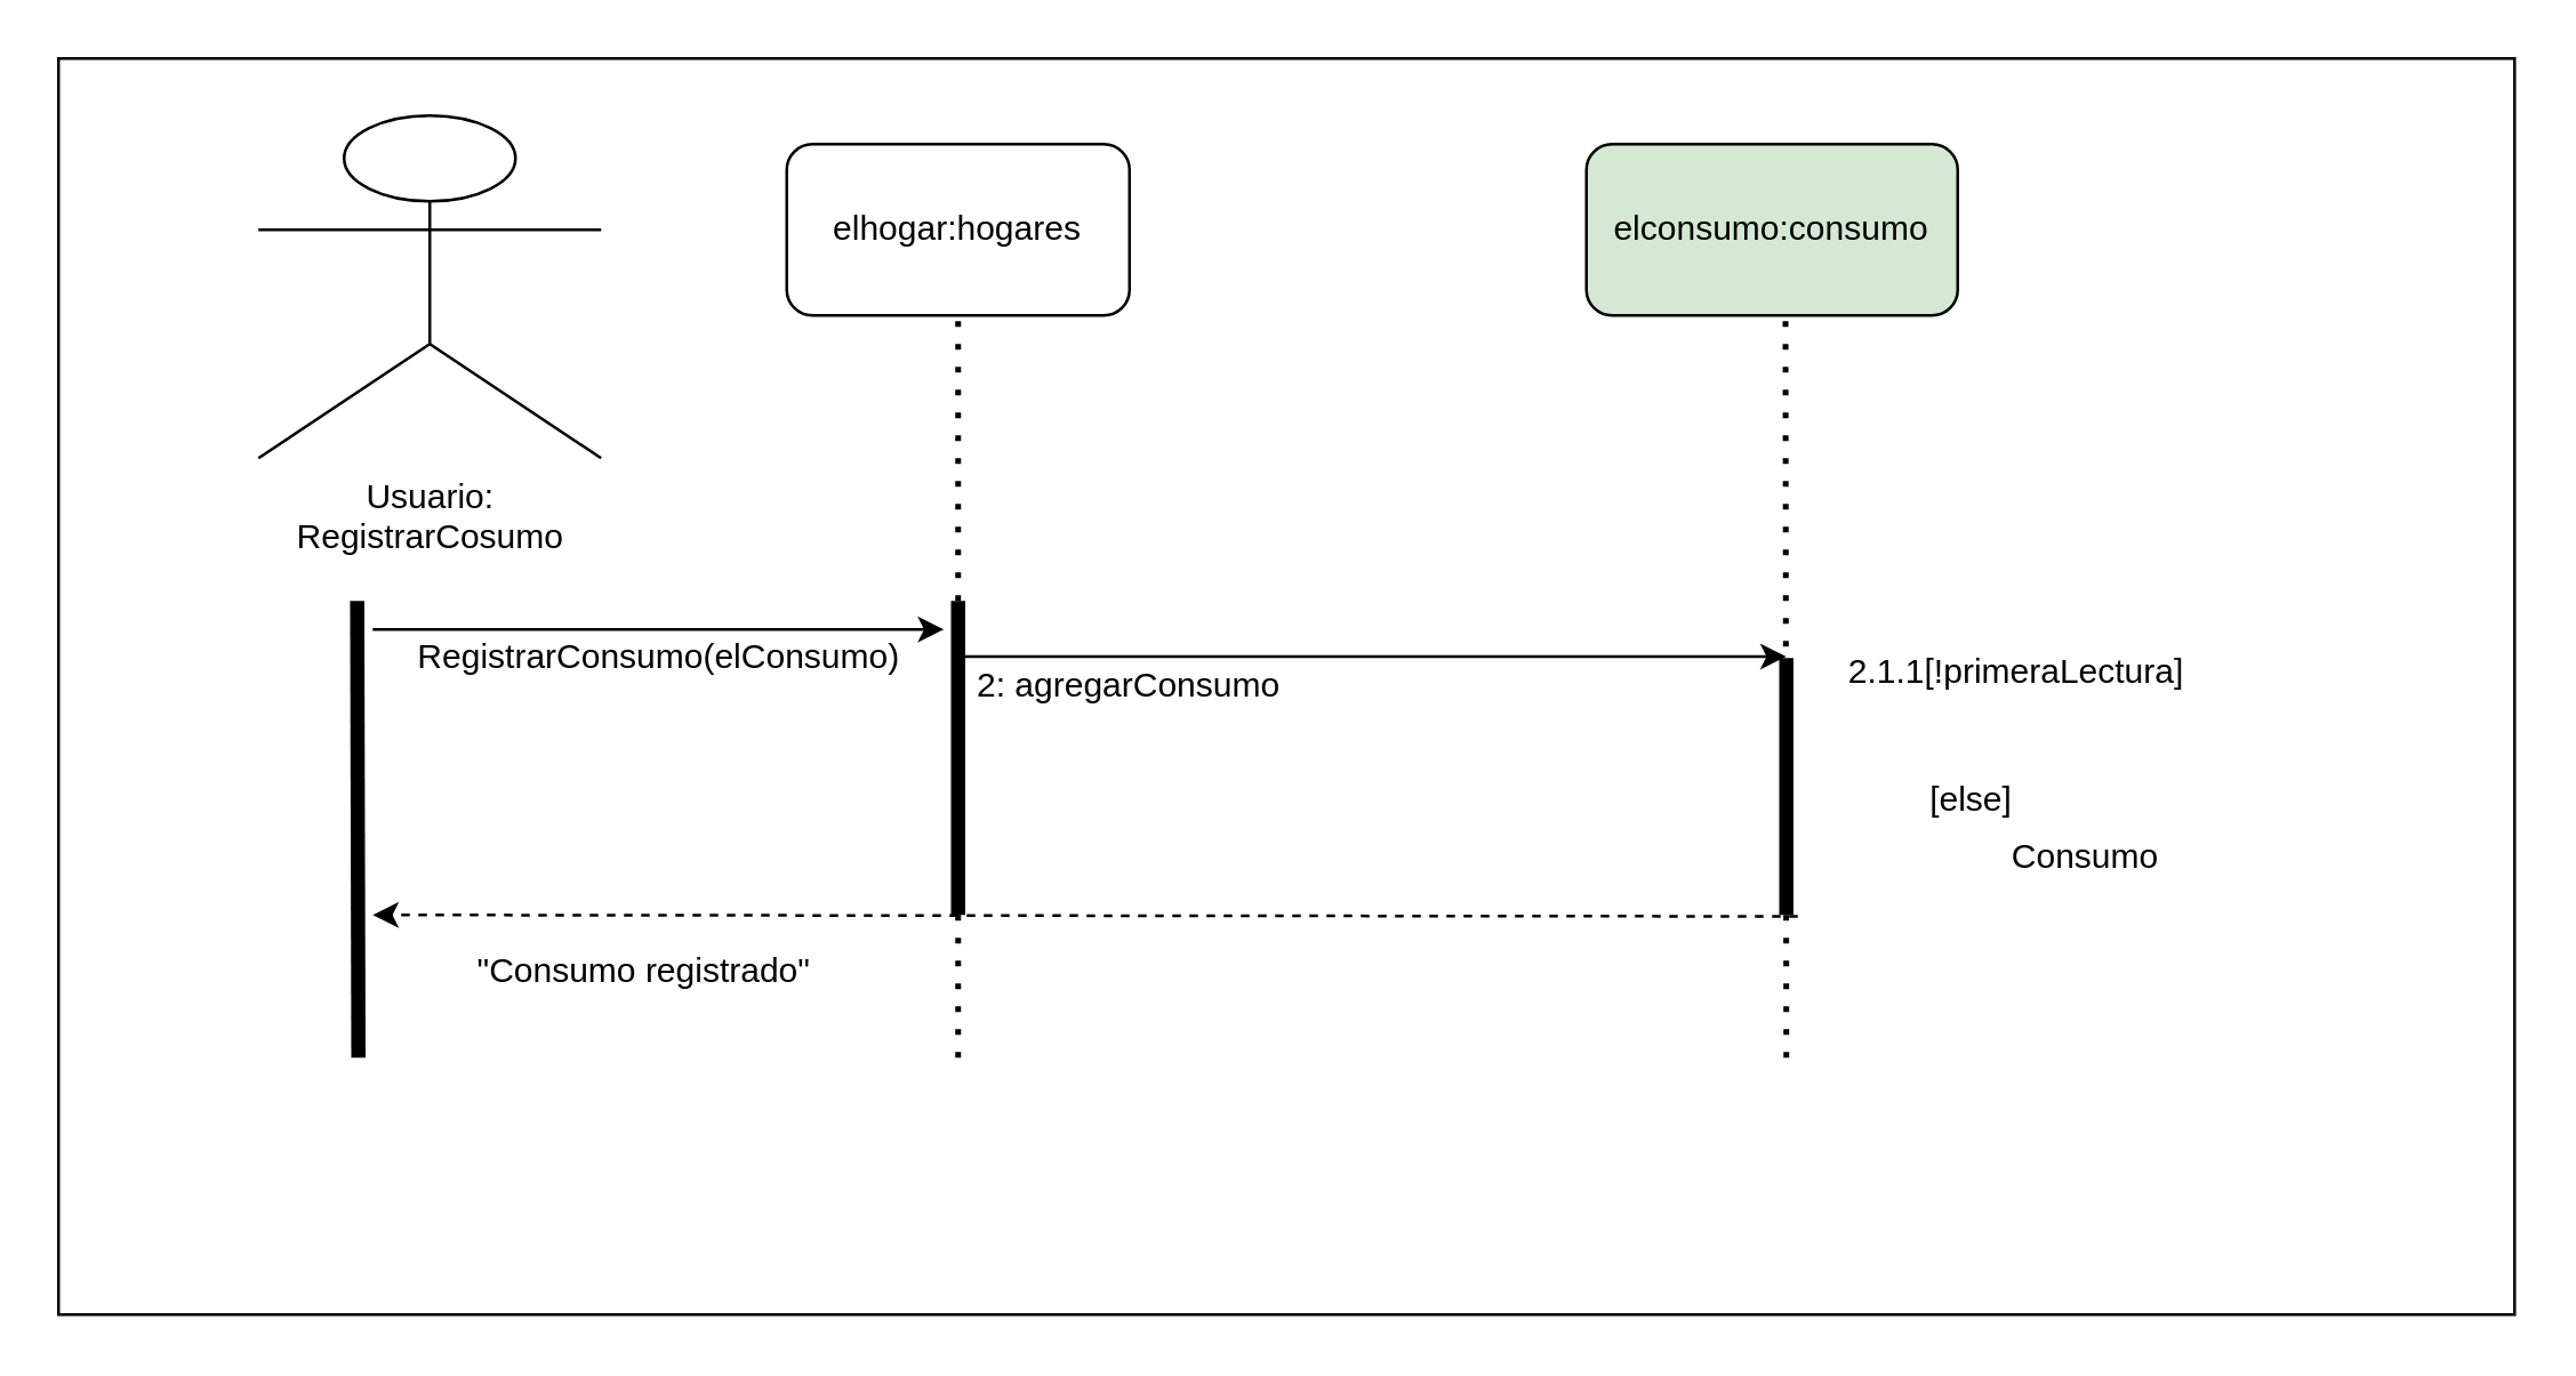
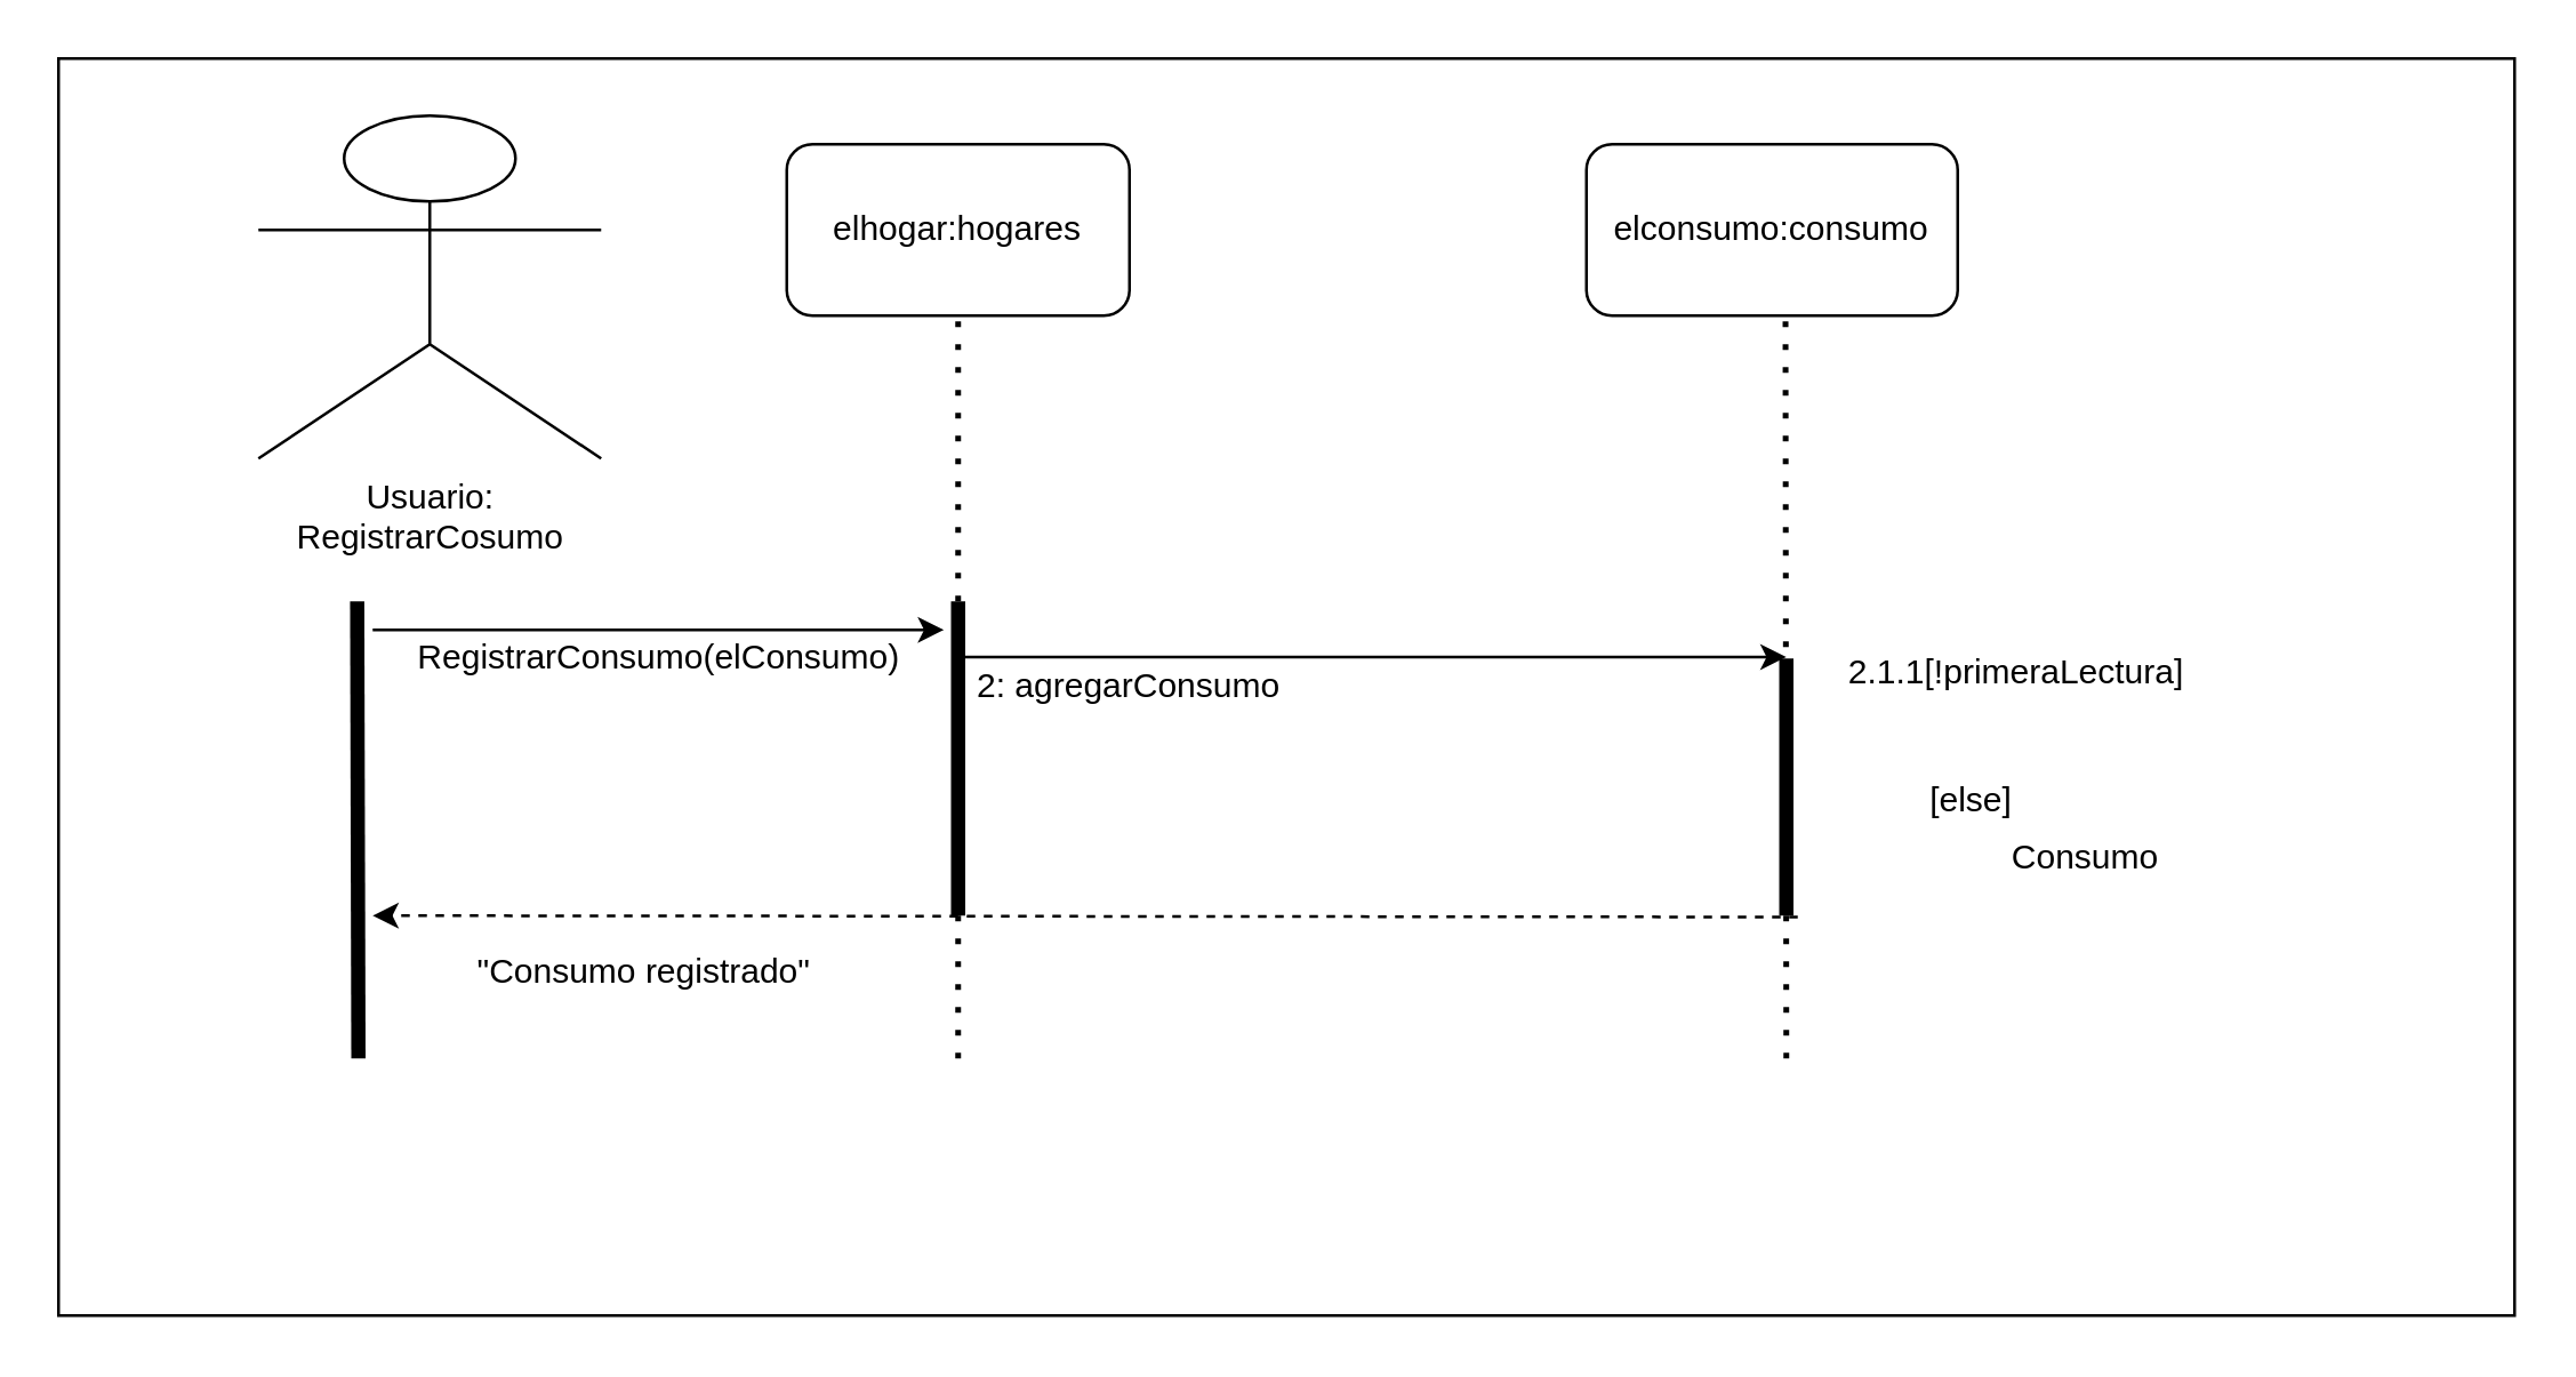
- <mxCell id="5" value="elconsumo:consumo" style="rounded=1;whiteSpace=wrap;html=1;fillColor=#d5e8d4;" vertex="1" parent="1"><mxGeometry x="555" y="50" width="130" height="60" as="geometry" /></mxCell>
+ <mxCell id="5" value="elconsumo:consumo" style="rounded=1;whiteSpace=wrap;html=1;" vertex="1" parent="1"><mxGeometry x="555" y="50" width="130" height="60" as="geometry" /></mxCell>
